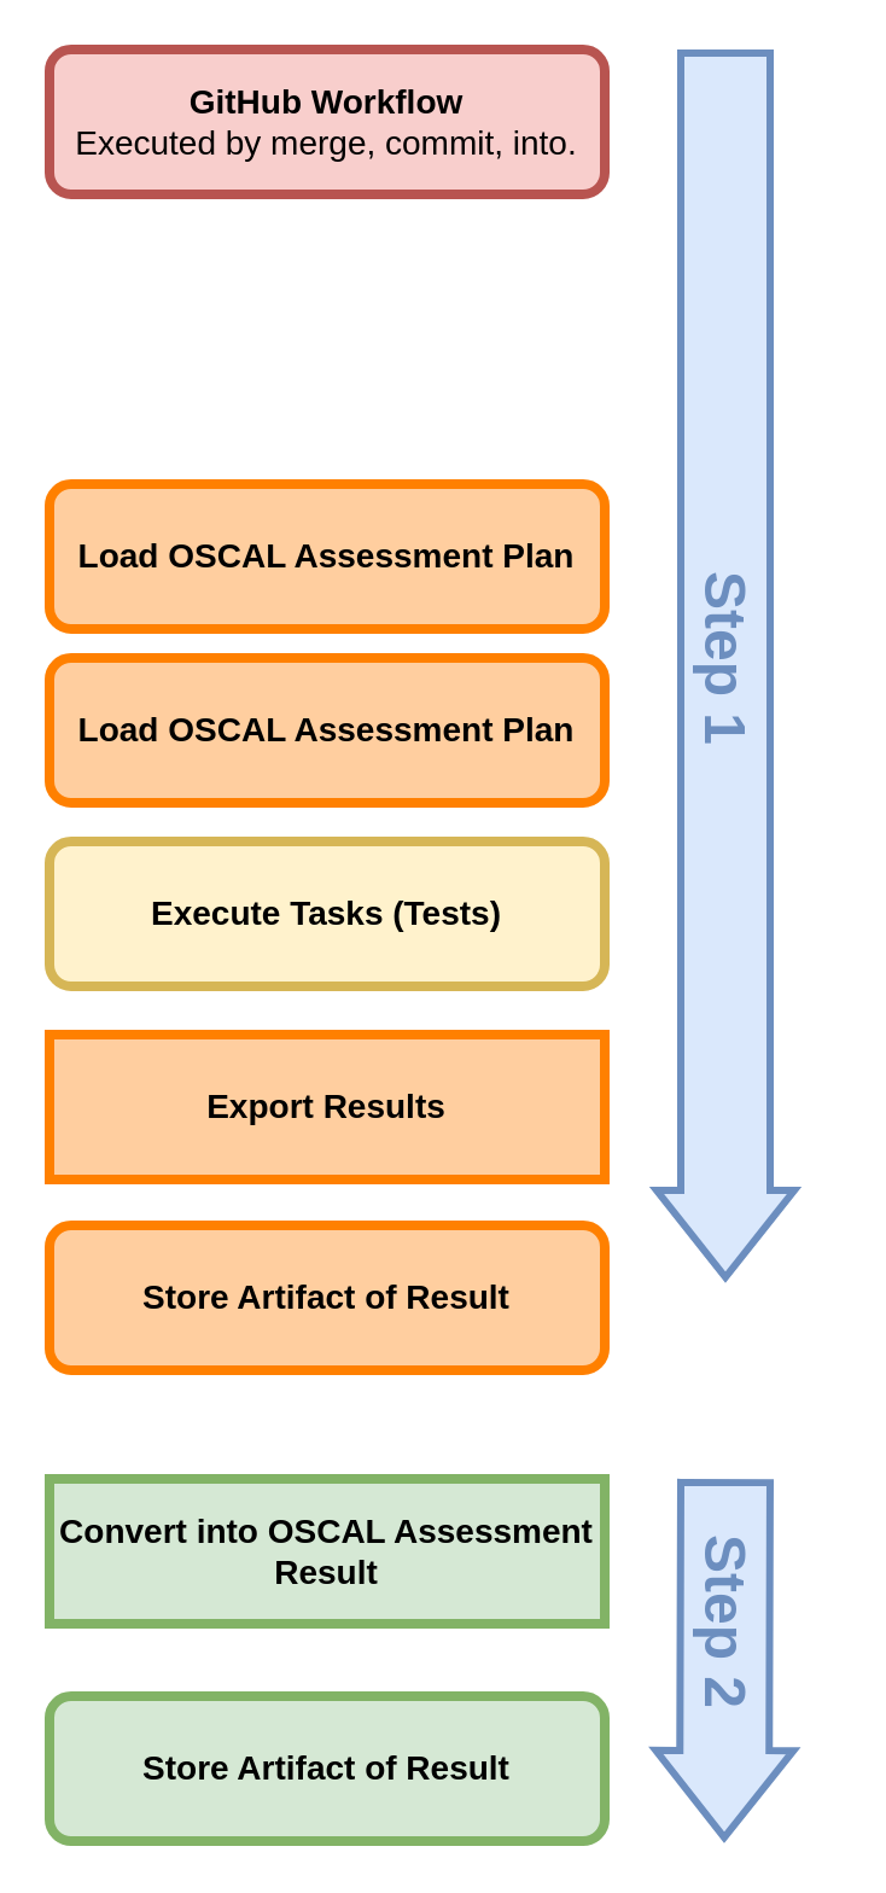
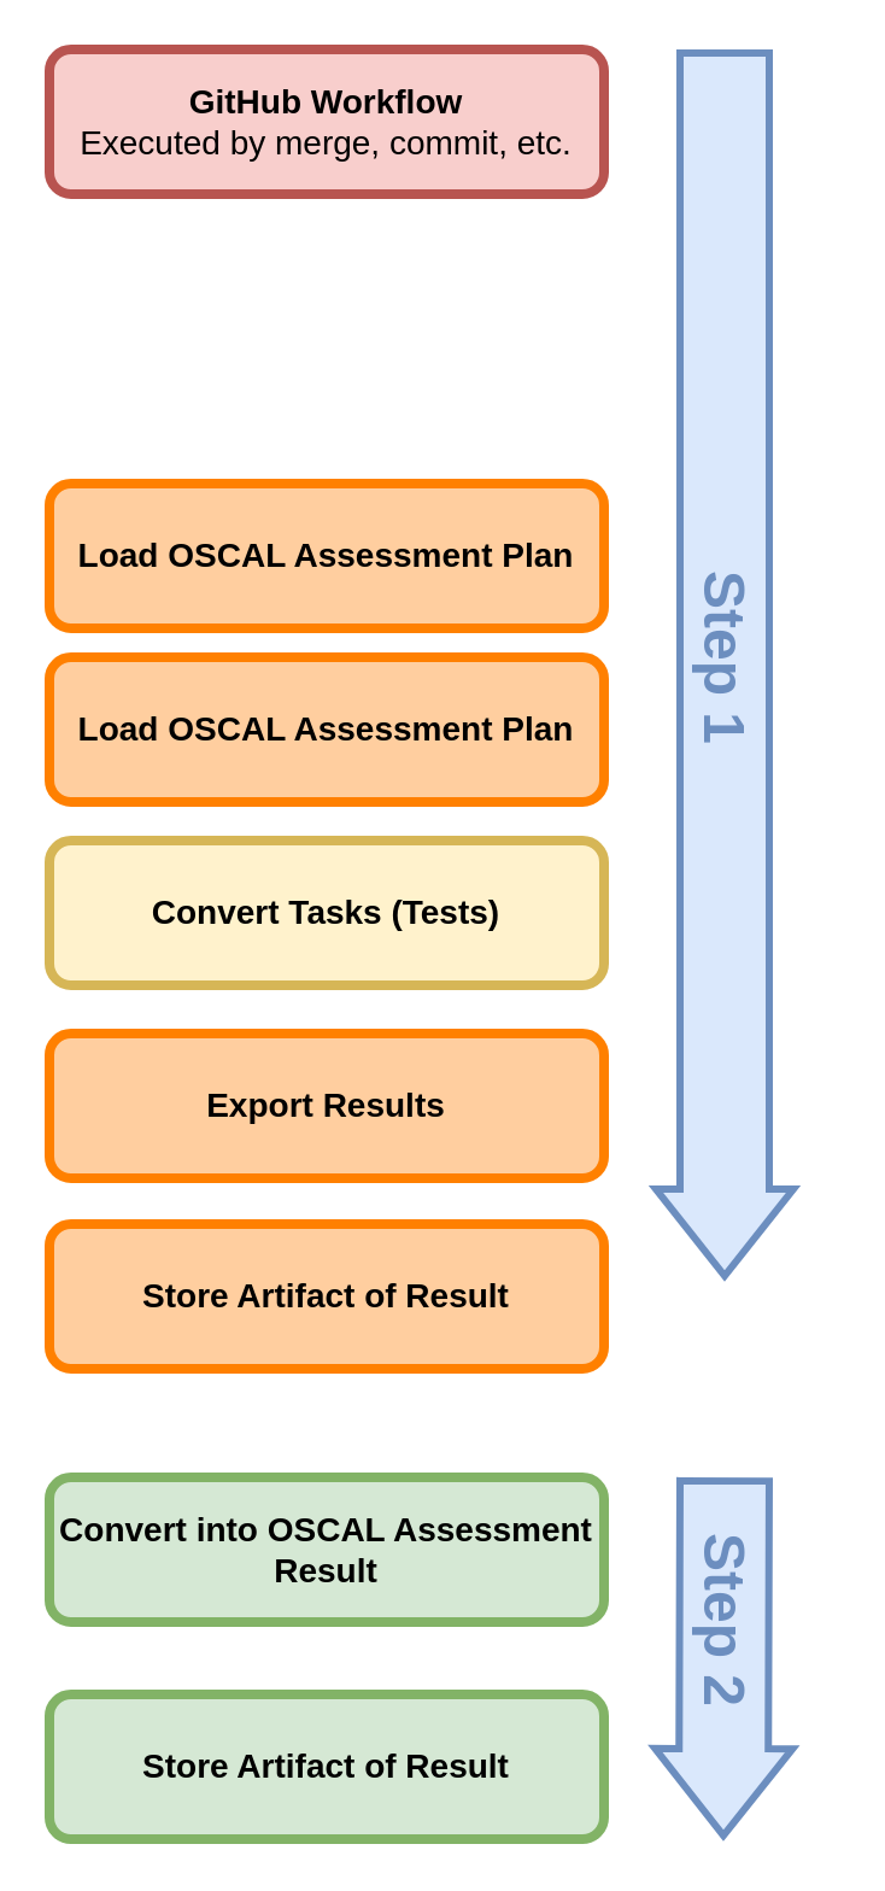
- <mxCell id="2" value="&lt;b style=&quot;font-size: 14px;&quot;&gt;&lt;font style=&quot;font-size: 14px;&quot;&gt;GitHub Workflow&lt;/font&gt;&lt;/b&gt;&lt;br style=&quot;font-size: 14px;&quot;&gt;Executed by merge, commit, into." style="rounded=1;whiteSpace=wrap;html=1;fillColor=#f8cecc;strokeColor=#b85450;strokeWidth=4;fontSize=14;" parent="1" vertex="1"><mxGeometry x="20" y="20" width="230" height="60" as="geometry" /></mxCell>
+ <mxCell id="2" value="&lt;b style=&quot;font-size: 14px;&quot;&gt;&lt;font style=&quot;font-size: 14px;&quot;&gt;GitHub Workflow&lt;/font&gt;&lt;/b&gt;&lt;br style=&quot;font-size: 14px;&quot;&gt;Executed by merge, commit, etc." style="rounded=1;whiteSpace=wrap;html=1;fillColor=#f8cecc;strokeColor=#b85450;strokeWidth=4;fontSize=14;" parent="1" vertex="1"><mxGeometry x="20" y="20" width="230" height="60" as="geometry" /></mxCell>
- <mxCell id="4" value="&lt;span style=&quot;font-size: 14px;&quot;&gt;&lt;b style=&quot;font-size: 14px;&quot;&gt;Execute Tasks (Tests)&lt;/b&gt;&lt;/span&gt;" style="rounded=1;whiteSpace=wrap;html=1;fillColor=#fff2cc;strokeColor=#d6b656;strokeWidth=4;fontSize=14;" parent="1" vertex="1"><mxGeometry x="20" y="348" width="230" height="60" as="geometry" /></mxCell>
+ <mxCell id="4" value="&lt;span style=&quot;font-size: 14px;&quot;&gt;&lt;b style=&quot;font-size: 14px;&quot;&gt;Convert Tasks (Tests)&lt;/b&gt;&lt;/span&gt;" style="rounded=1;whiteSpace=wrap;html=1;fillColor=#fff2cc;strokeColor=#d6b656;strokeWidth=4;fontSize=14;" parent="1" vertex="1"><mxGeometry x="20" y="348" width="230" height="60" as="geometry" /></mxCell>
- <mxCell id="5" value="&lt;span style=&quot;font-size: 14px;&quot;&gt;&lt;b style=&quot;font-size: 14px;&quot;&gt;Export Results&lt;/b&gt;&lt;/span&gt;" style="whiteSpace=wrap;html=1;fillColor=#FFCE9F;strokeColor=#FF8000;strokeWidth=4;fontSize=14;rounded=0;" parent="1" vertex="1"><mxGeometry x="20" y="428" width="230" height="60" as="geometry" /></mxCell>
+ <mxCell id="5" value="&lt;span style=&quot;font-size: 14px;&quot;&gt;&lt;b style=&quot;font-size: 14px;&quot;&gt;Export Results&lt;/b&gt;&lt;/span&gt;" style="rounded=1;whiteSpace=wrap;html=1;fillColor=#FFCE9F;strokeColor=#FF8000;strokeWidth=4;fontSize=14;" parent="1" vertex="1"><mxGeometry x="20" y="428" width="230" height="60" as="geometry" /></mxCell>
- <mxCell id="8" value="&lt;span style=&quot;font-size: 14px;&quot;&gt;&lt;b style=&quot;font-size: 14px;&quot;&gt;Convert into OSCAL Assessment Result&lt;/b&gt;&lt;/span&gt;" style="whiteSpace=wrap;html=1;fillColor=#d5e8d4;strokeColor=#82b366;strokeWidth=4;fontSize=14;rounded=0;" parent="1" vertex="1"><mxGeometry x="20" y="612" width="230" height="60" as="geometry" /></mxCell>
+ <mxCell id="8" value="&lt;span style=&quot;font-size: 14px;&quot;&gt;&lt;b style=&quot;font-size: 14px;&quot;&gt;Convert into OSCAL Assessment Result&lt;/b&gt;&lt;/span&gt;" style="rounded=1;whiteSpace=wrap;html=1;fillColor=#d5e8d4;strokeColor=#82b366;strokeWidth=4;fontSize=14;" parent="1" vertex="1"><mxGeometry x="20" y="612" width="230" height="60" as="geometry" /></mxCell>
